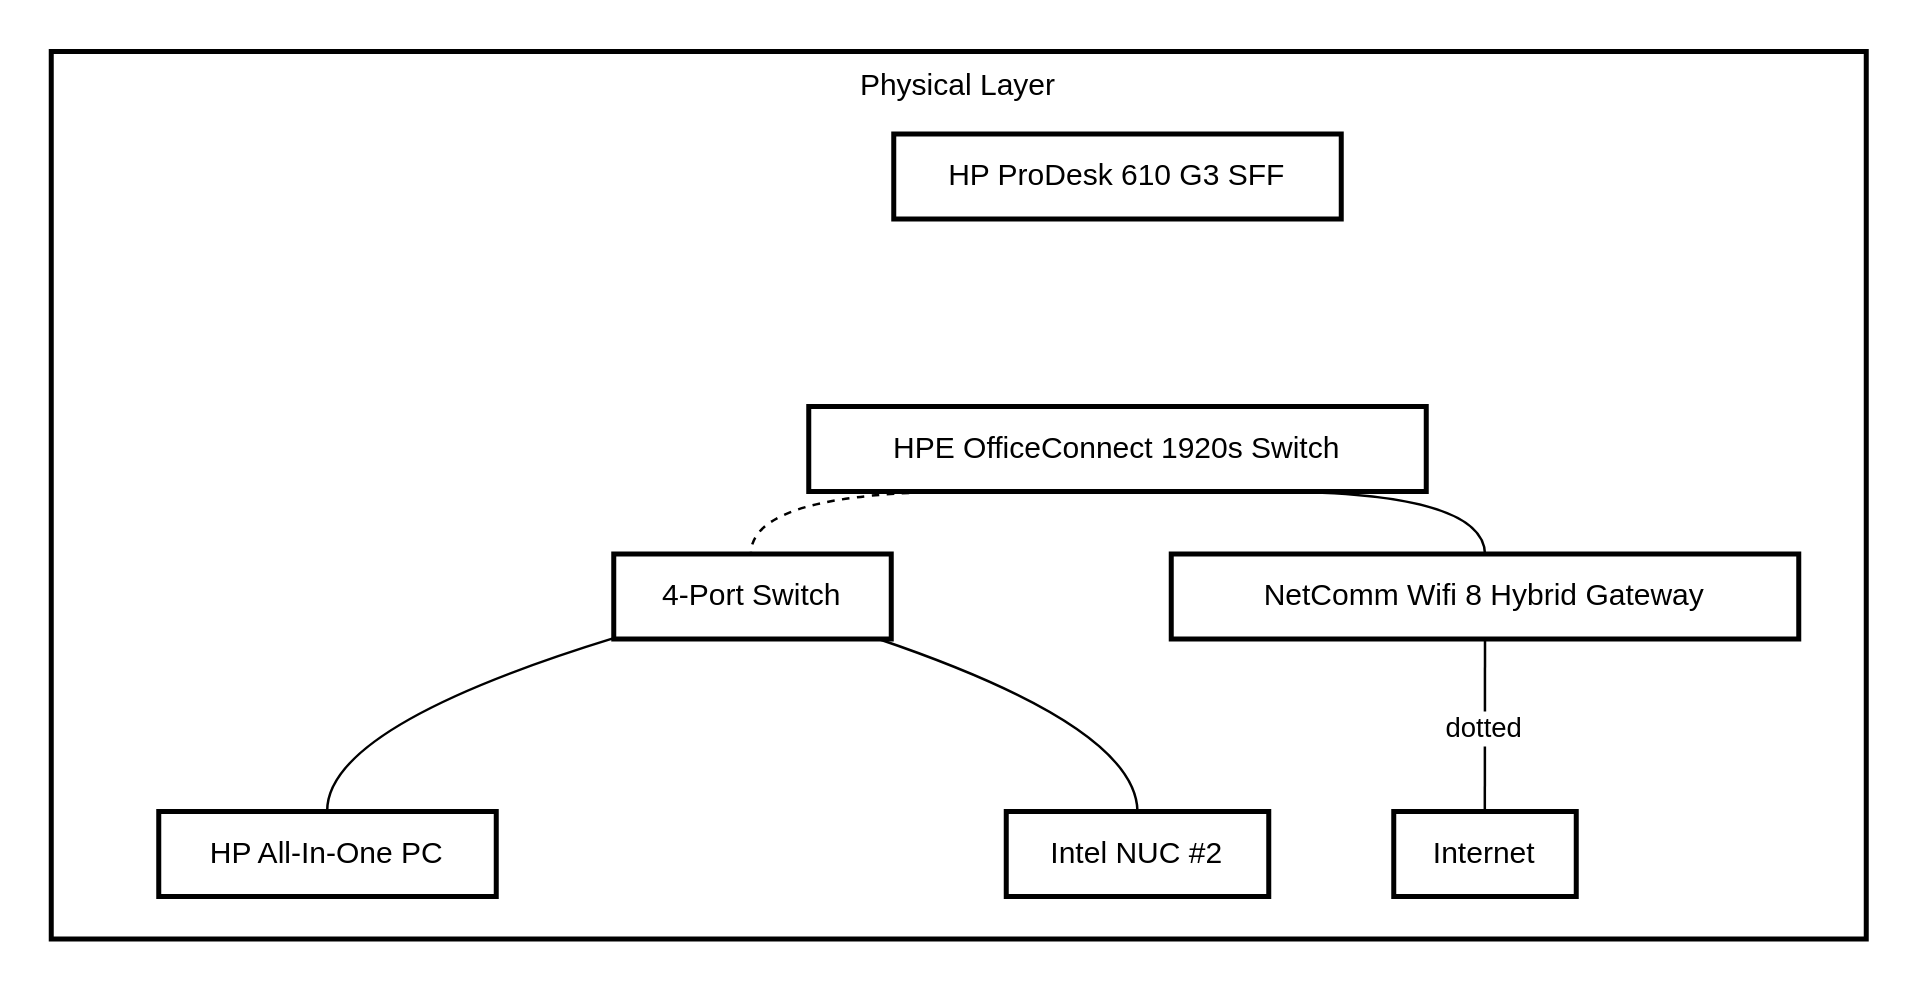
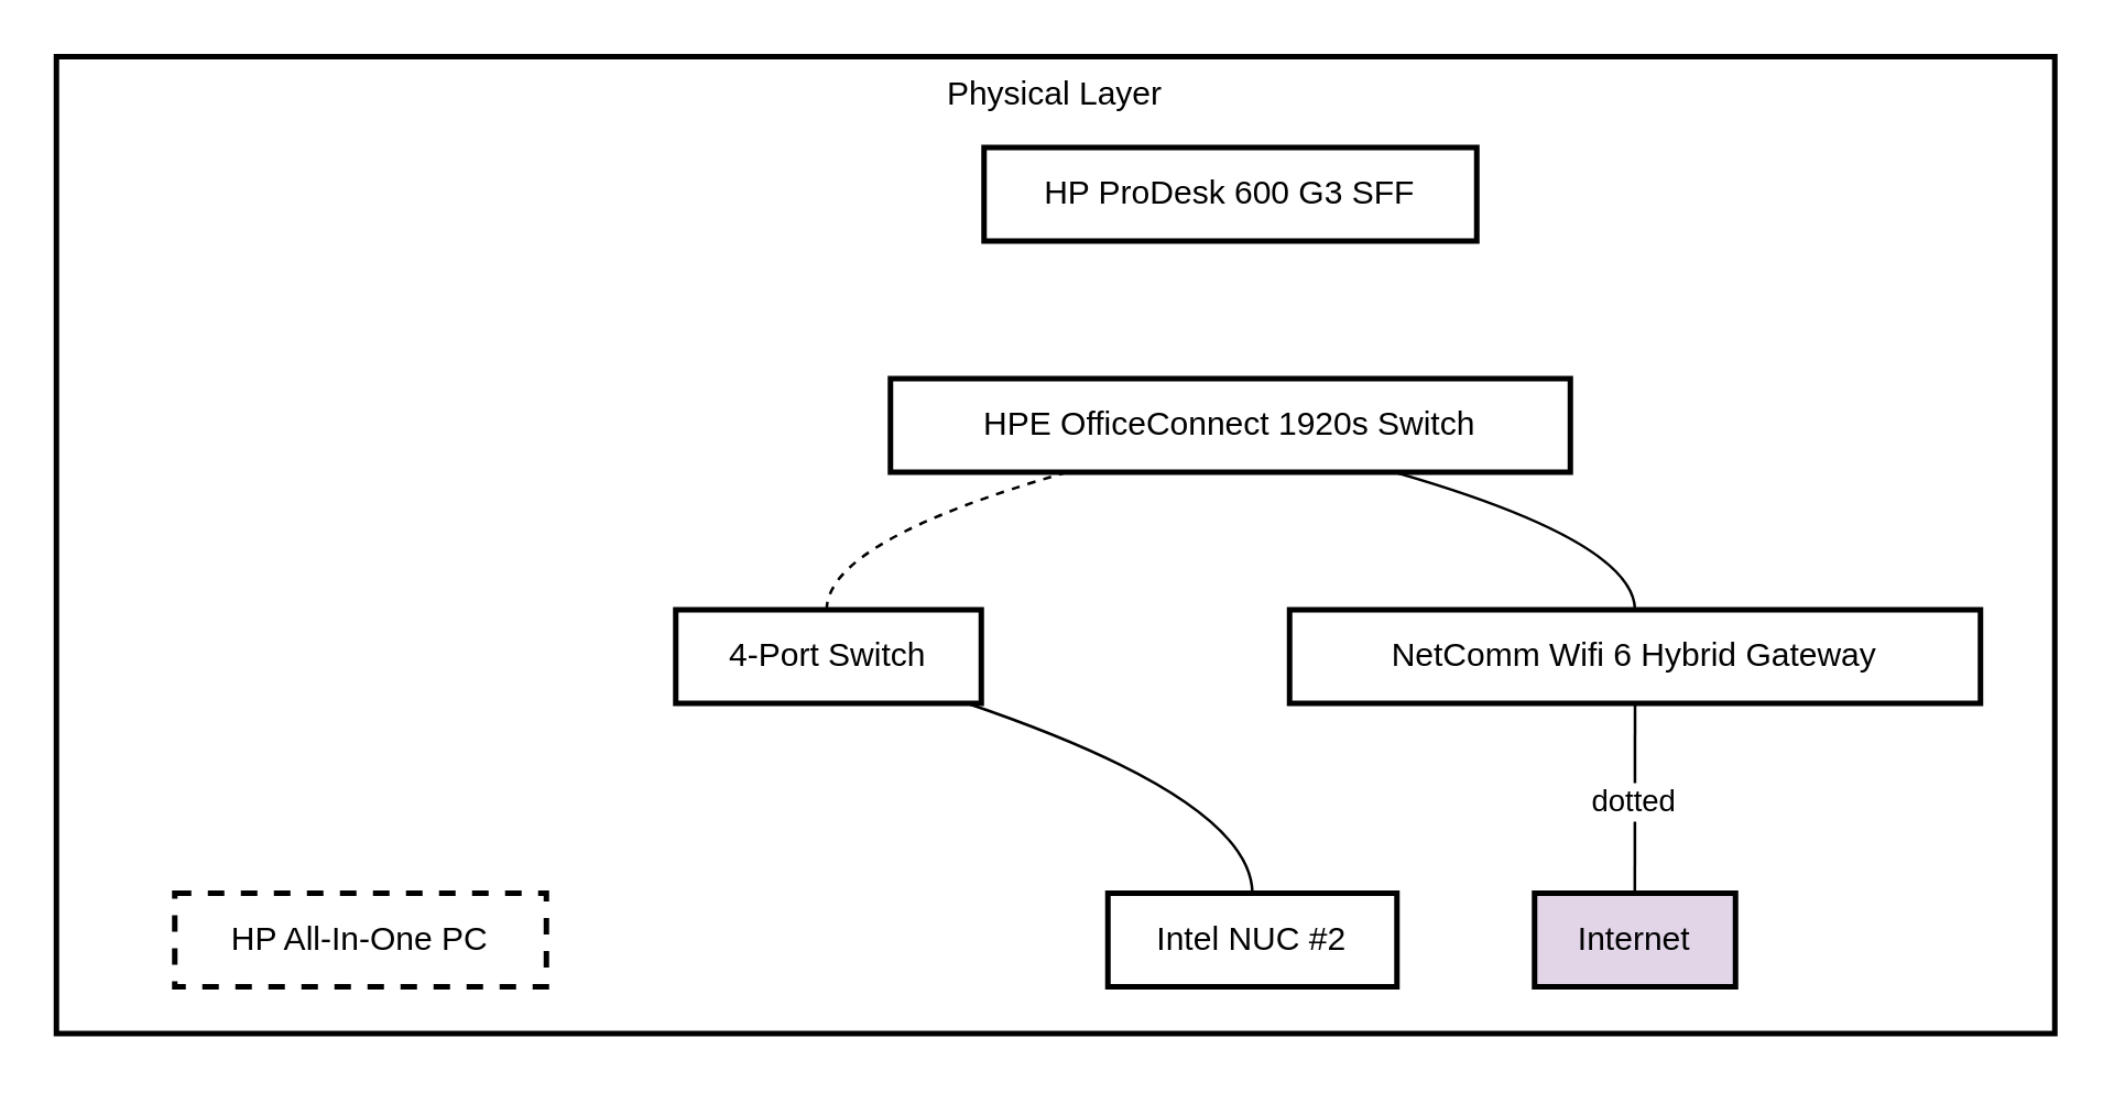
- <mxCell id="4" value="HP ProDesk 610 G3 SFF" style="whiteSpace=wrap;strokeWidth=2;" vertex="1" parent="2"><mxGeometry x="337" y="33" width="179" height="34" as="geometry" /></mxCell>
+ <mxCell id="4" value="HP ProDesk 600 G3 SFF" style="whiteSpace=wrap;strokeWidth=2;" vertex="1" parent="2"><mxGeometry x="337" y="33" width="179" height="34" as="geometry" /></mxCell>
- <mxCell id="3" value="HPE OfficeConnect 1920s Switch" style="whiteSpace=wrap;strokeWidth=2;" vertex="1" parent="2"><mxGeometry x="303" y="142" width="247" height="34" as="geometry" /></mxCell>
+ <mxCell id="3" value="HPE OfficeConnect 1920s Switch" style="whiteSpace=wrap;strokeWidth=2;" vertex="1" parent="2"><mxGeometry x="303" y="117" width="247" height="34" as="geometry" /></mxCell>
- <mxCell id="5" value="NetComm Wifi 8 Hybrid Gateway" style="whiteSpace=wrap;strokeWidth=2;" vertex="1" parent="2"><mxGeometry x="448" y="201" width="251" height="34" as="geometry" /></mxCell>
+ <mxCell id="5" value="NetComm Wifi 6 Hybrid Gateway" style="whiteSpace=wrap;strokeWidth=2;" vertex="1" parent="2"><mxGeometry x="448" y="201" width="251" height="34" as="geometry" /></mxCell>
- <mxCell id="12" value="" style="curved=1;startArrow=none;endArrow=none;exitX=-0.004;exitY=0.994;entryX=0.499;entryY=0;" edge="1" parent="2" source="6" target="7"><mxGeometry relative="1" as="geometry"><Array as="points"><mxPoint x="110" y="270" /></Array></mxGeometry></mxCell>
- <mxCell id="7" value="HP All-In-One PC" style="whiteSpace=wrap;strokeWidth=2;" vertex="1" parent="2"><mxGeometry x="43" y="304" width="135" height="34" as="geometry" /></mxCell>
+ <mxCell id="7" value="HP All-In-One PC" style="whiteSpace=wrap;strokeWidth=2;dashed=1;" vertex="1" parent="2"><mxGeometry x="43" y="304" width="135" height="34" as="geometry" /></mxCell>
- <mxCell id="9" value="Internet" style="whiteSpace=wrap;strokeWidth=2;" vertex="1" parent="2"><mxGeometry x="537" y="304" width="73" height="34" as="geometry" /></mxCell>
+ <mxCell id="9" value="Internet" style="whiteSpace=wrap;strokeWidth=2;fillColor=#e1d5e7;" vertex="1" parent="2"><mxGeometry x="537" y="304" width="73" height="34" as="geometry" /></mxCell>
